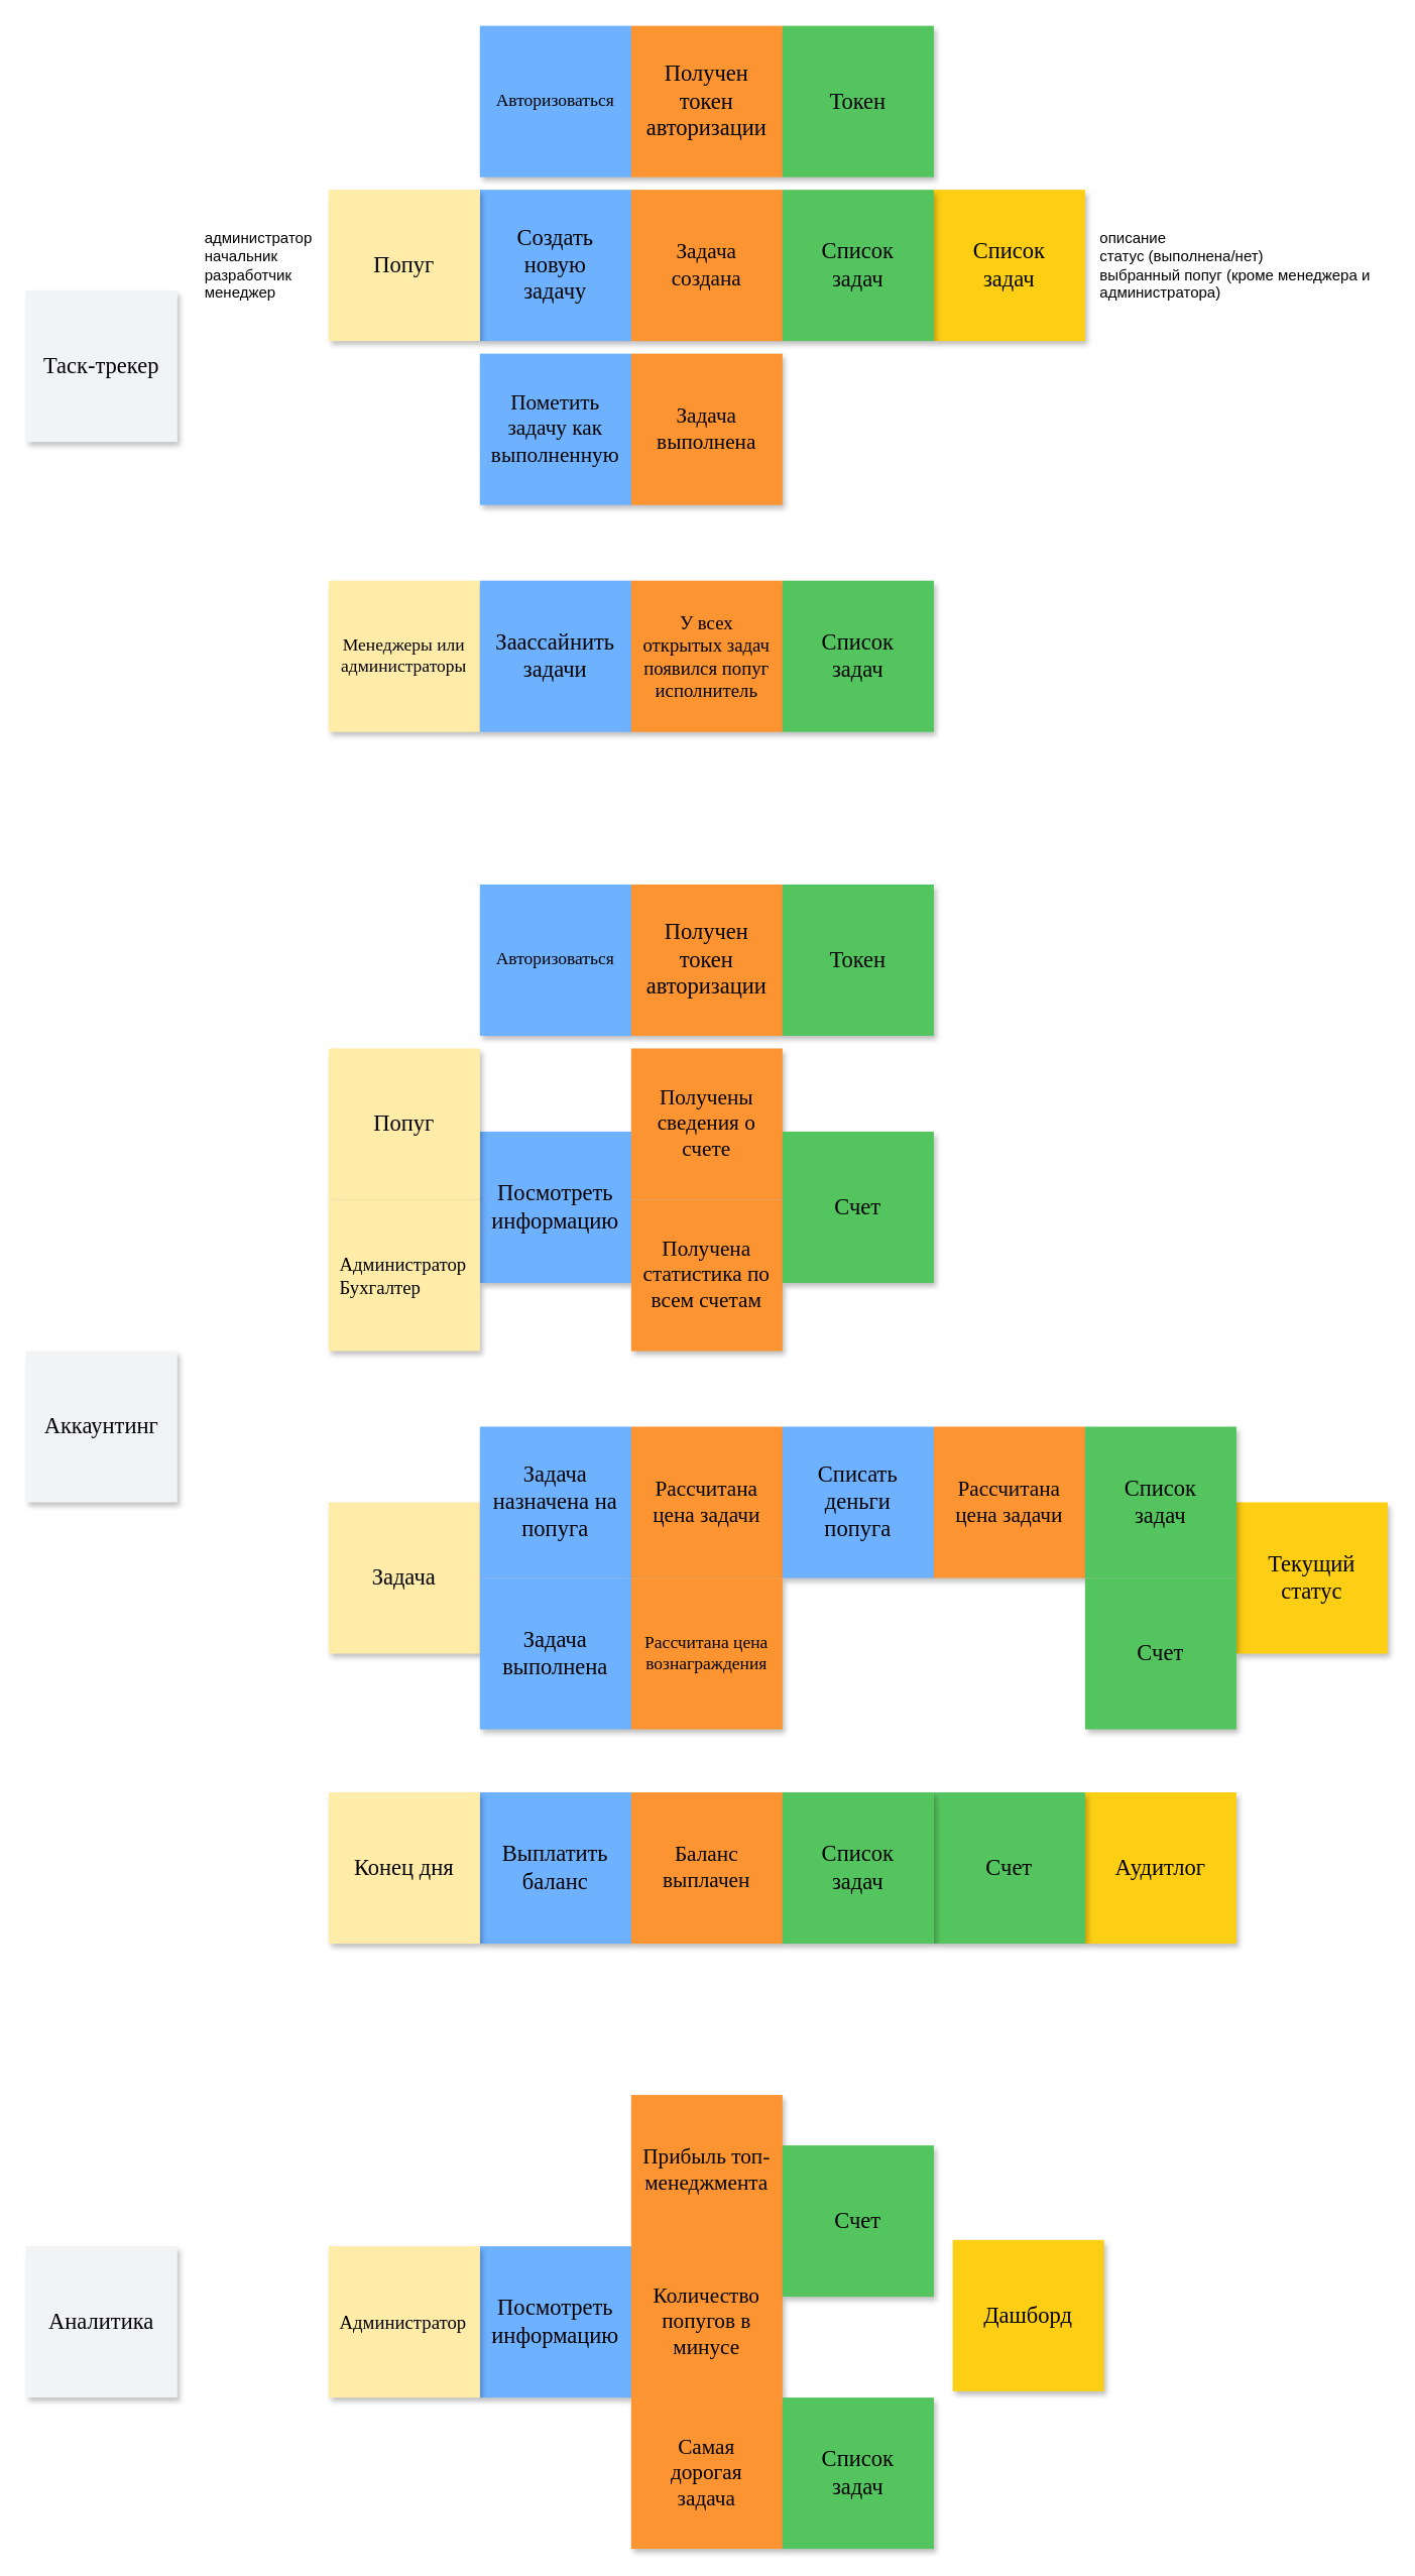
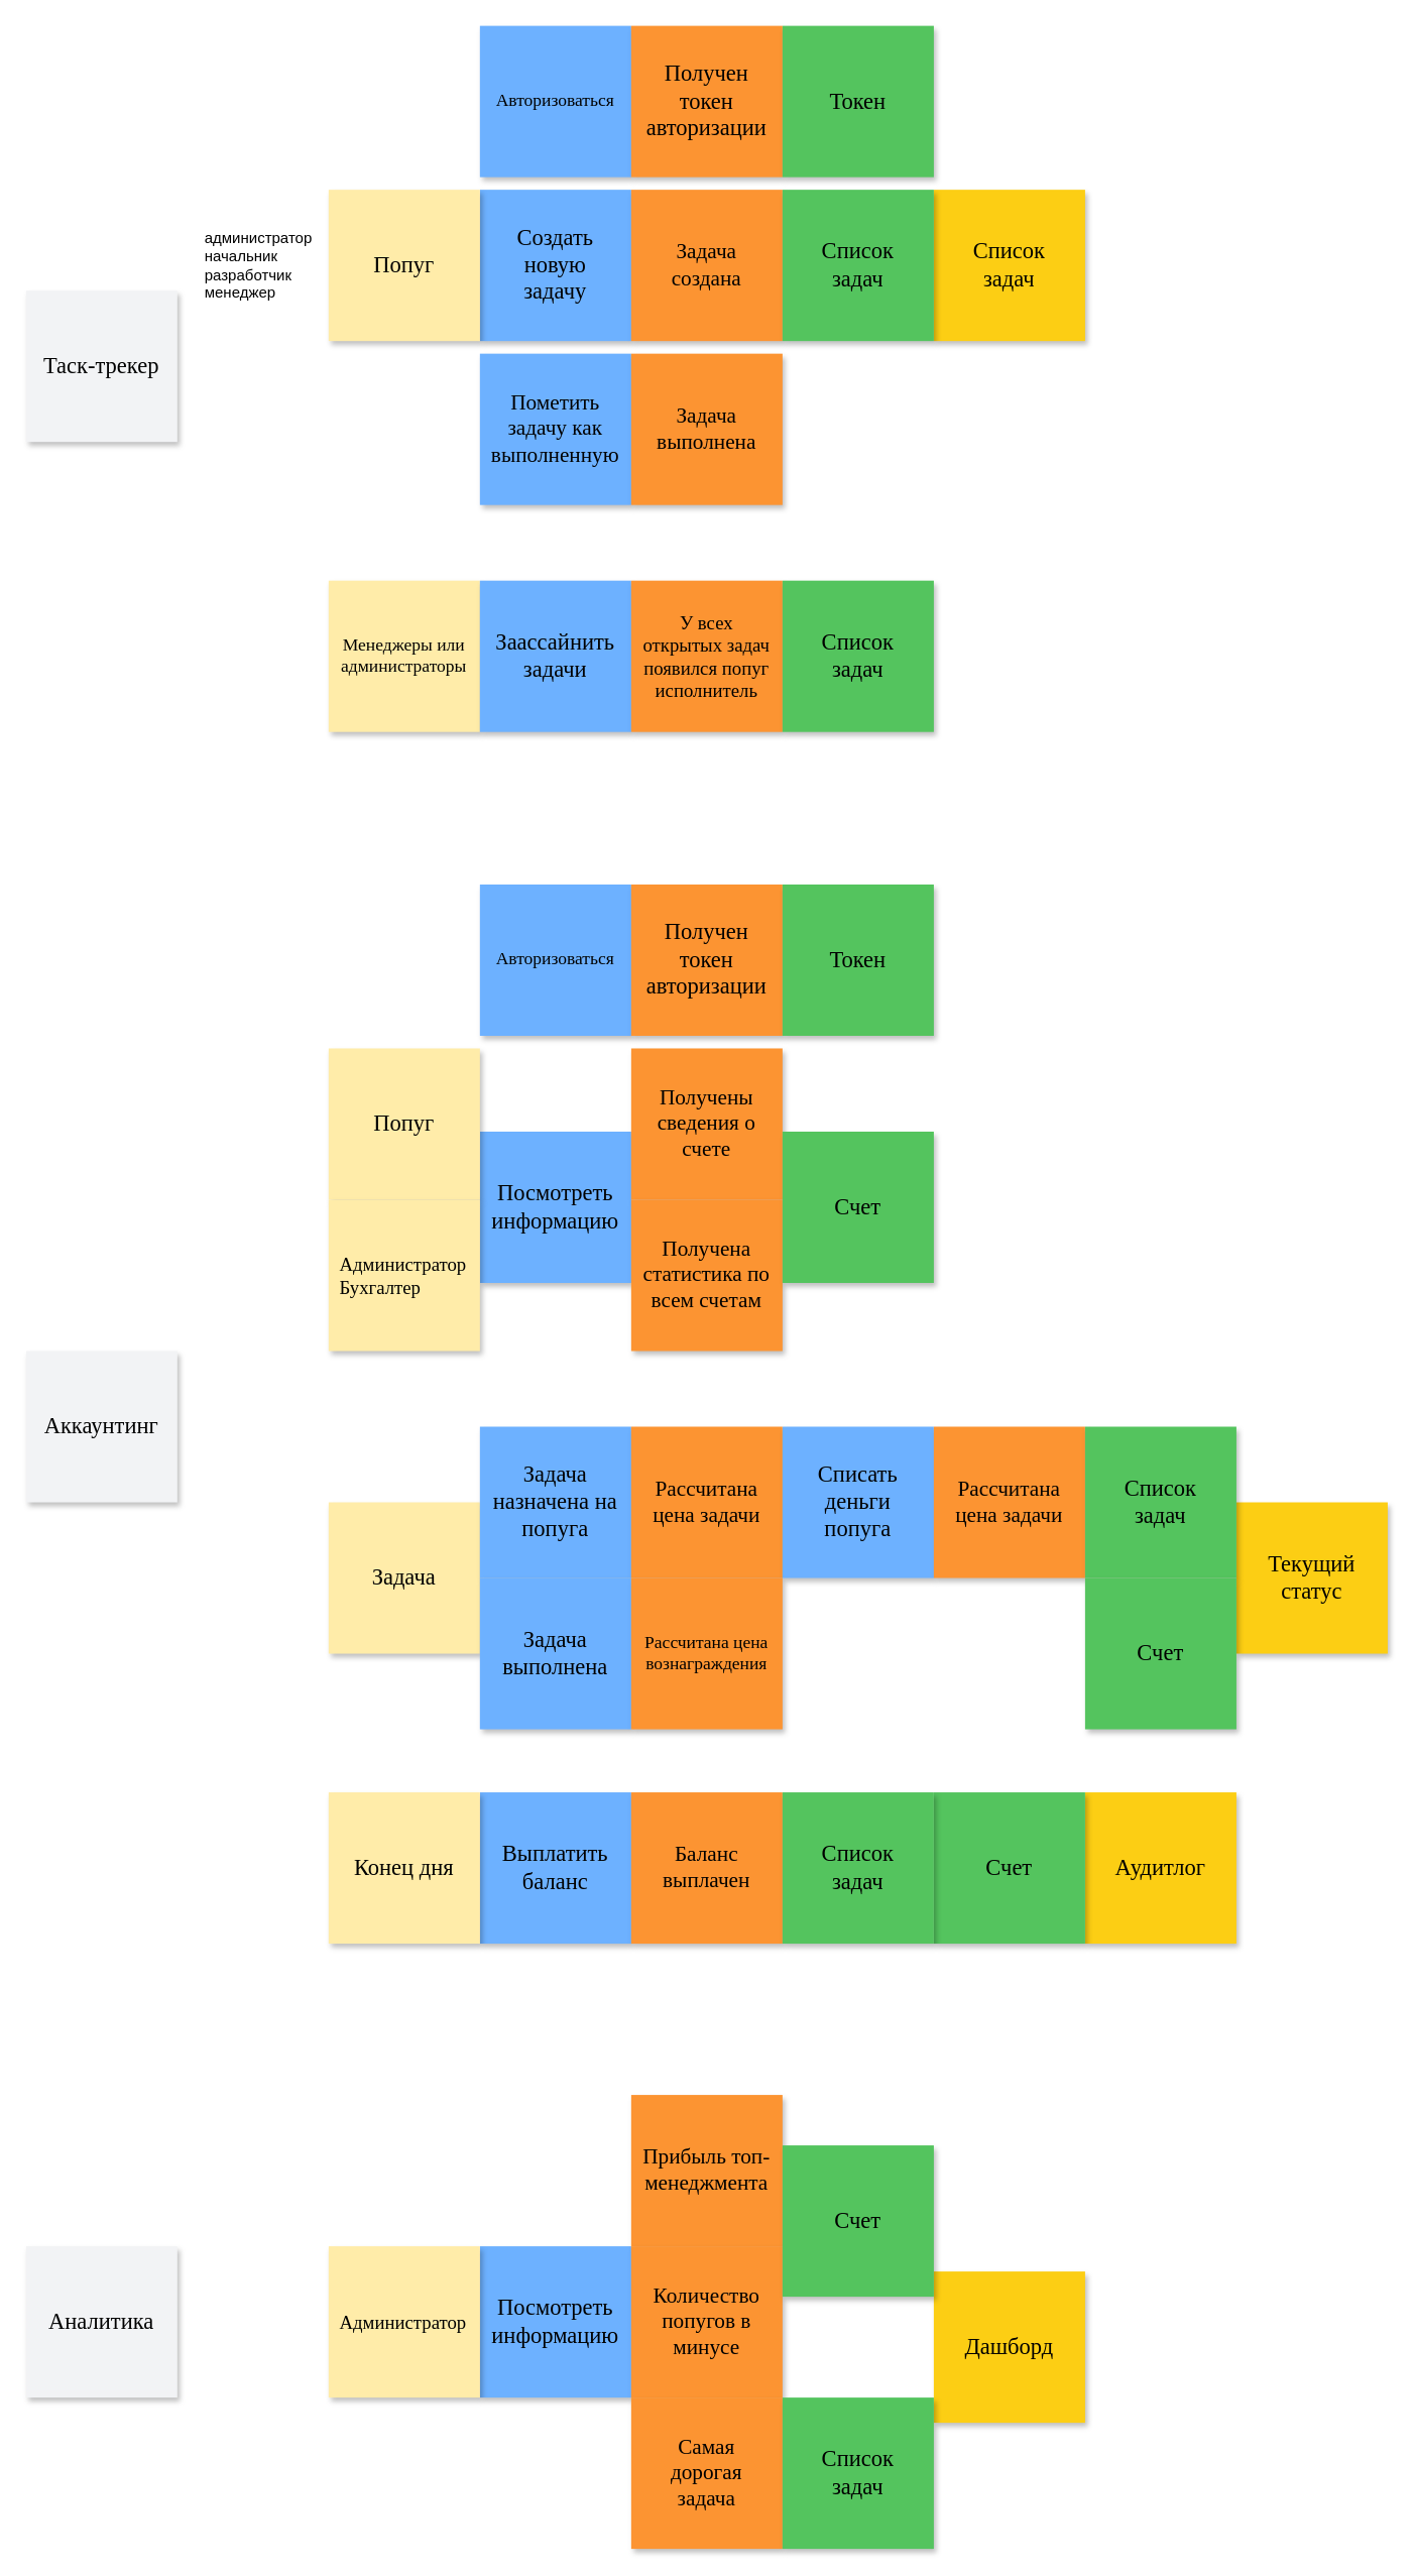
- <mxCell id="10" value="&lt;div&gt;описание&lt;/div&gt;&lt;div&gt;статус (выполнена/нет)&lt;/div&gt;&lt;div&gt;выбранный попуг (кроме менеджера и администратора)&lt;/div&gt;" style="text;html=1;strokeColor=none;fillColor=none;align=left;verticalAlign=middle;whiteSpace=wrap;rounded=0;" parent="1" vertex="1"><mxGeometry x="870" y="182.5" width="230" height="55" as="geometry" /></mxCell>
- <mxCell id="39" value="Дашборд" style="html=1;overflow=block;blockSpacing=1;whiteSpace=wrap;shadow=1;fontSize=18;fontColor=default;spacing=9;strokeColor=none;strokeOpacity=100;fillOpacity=100;fillColor=#fcce14;strokeWidth=0;lucidId=Gy-VP.ECo.FC;fontFamily=Tahoma;align=center;" parent="1" vertex="1"><mxGeometry x="755" y="1776" width="120" height="120" as="geometry" /></mxCell>
+ <mxCell id="39" value="Дашборд" style="html=1;overflow=block;blockSpacing=1;whiteSpace=wrap;shadow=1;fontSize=18;fontColor=default;spacing=9;strokeColor=none;strokeOpacity=100;fillOpacity=100;fillColor=#fcce14;strokeWidth=0;lucidId=Gy-VP.ECo.FC;fontFamily=Tahoma;align=center;" parent="1" vertex="1"><mxGeometry x="740" y="1801" width="120" height="120" as="geometry" /></mxCell>
